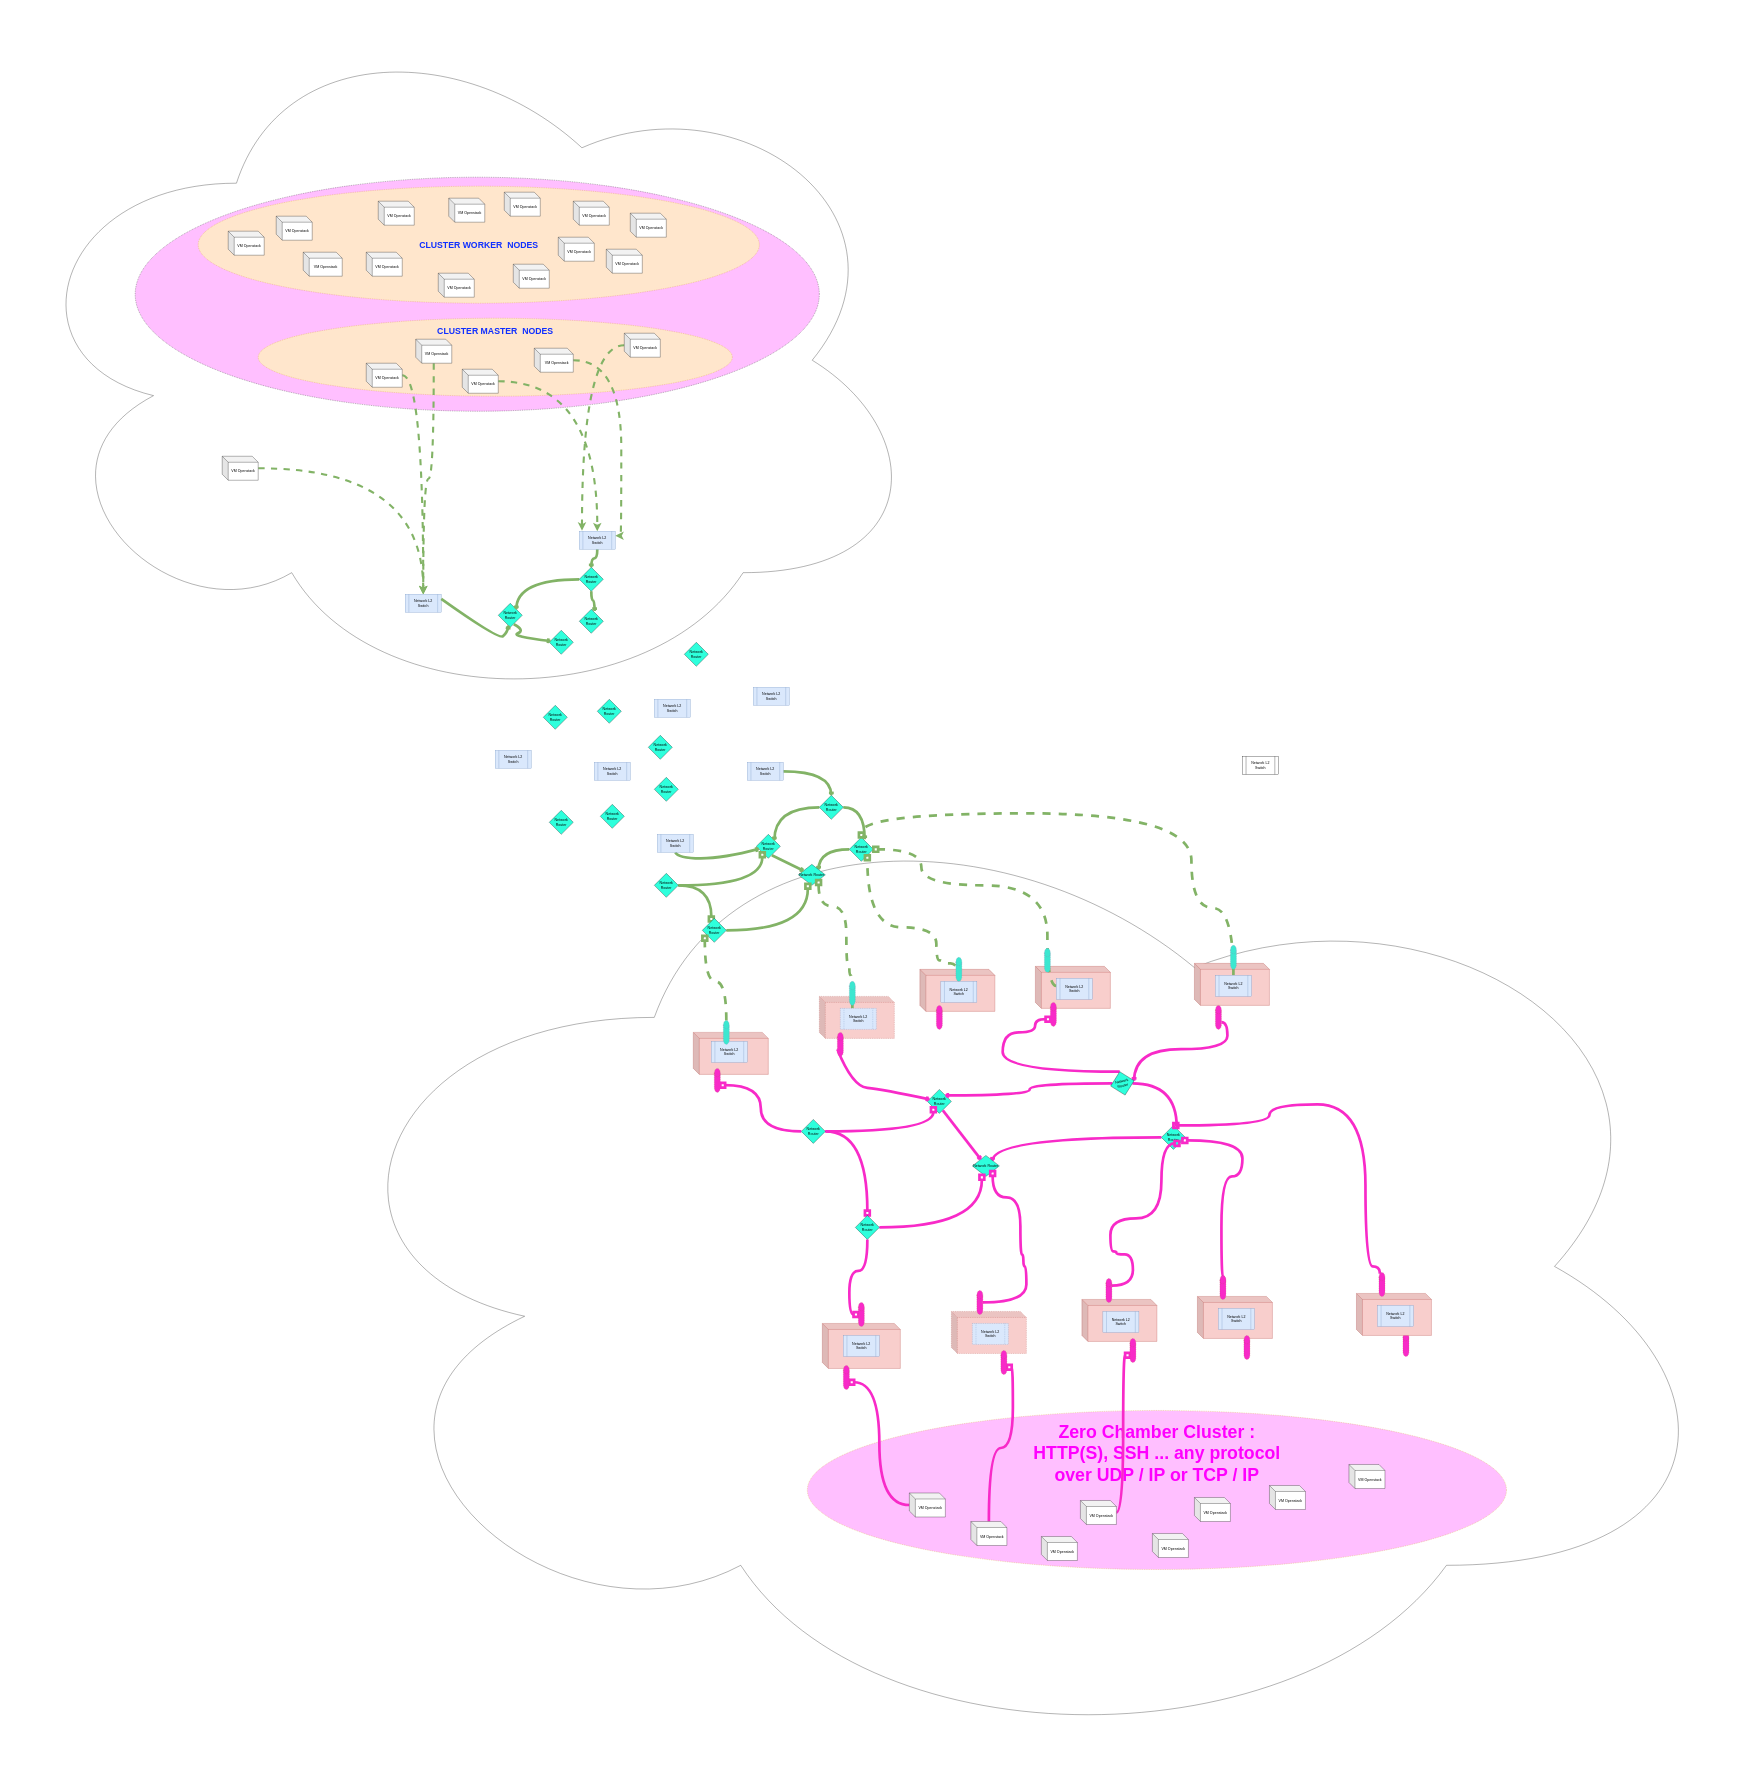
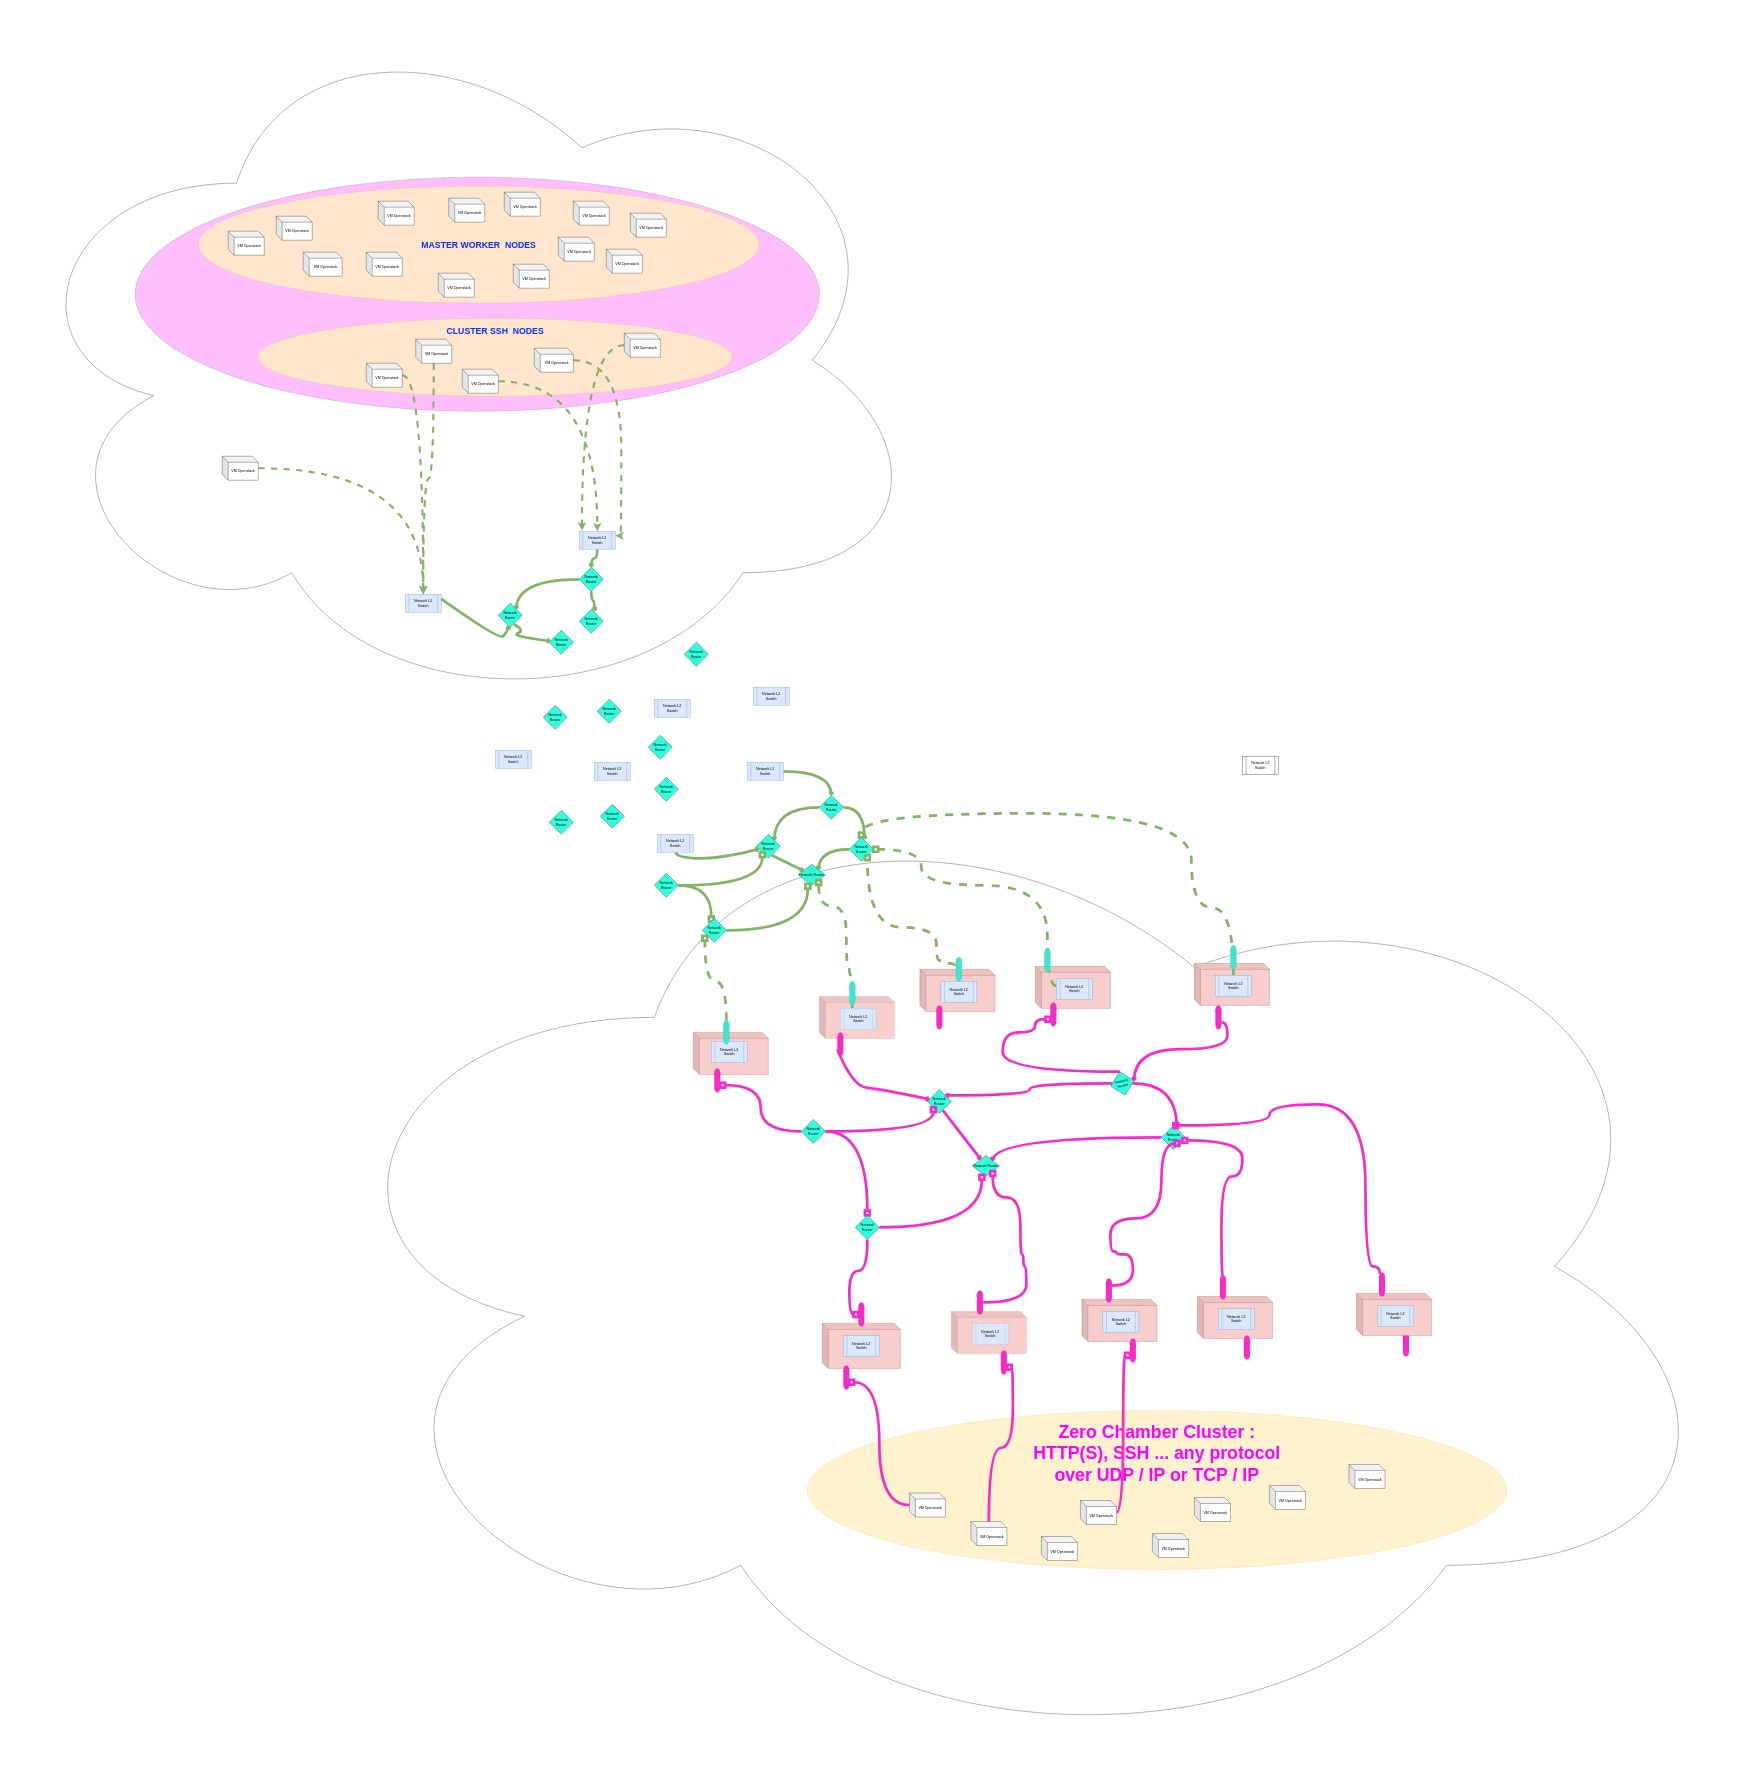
- <mxCell id="4" value="&lt;div&gt;&lt;font color=&quot;#0F2FFF&quot;&gt;&lt;b&gt;&lt;font style=&quot;font-size: 29px&quot;&gt;CLUSTER WORKER&amp;nbsp; NODES&lt;br&gt;&lt;/font&gt;&lt;/b&gt;&lt;/font&gt;&lt;/div&gt;" style="ellipse;whiteSpace=wrap;html=1;dashed=1;fillColor=#ffe6cc;strokeColor=#d79b00;" vertex="1" parent="1"><mxGeometry x="660" y="620" width="1870" height="390" as="geometry" /></mxCell>
+ <mxCell id="4" value="&lt;div&gt;&lt;font color=&quot;#0F2FFF&quot;&gt;&lt;b&gt;&lt;font style=&quot;font-size: 29px&quot;&gt;MASTER WORKER&amp;nbsp; NODES&lt;br&gt;&lt;/font&gt;&lt;/b&gt;&lt;/font&gt;&lt;/div&gt;" style="ellipse;whiteSpace=wrap;html=1;dashed=1;fillColor=#ffe6cc;strokeColor=#d79b00;" vertex="1" parent="1"><mxGeometry x="660" y="620" width="1870" height="390" as="geometry" /></mxCell>
- <mxCell id="5" value="&lt;div&gt;&lt;font color=&quot;#0F2FFF&quot;&gt;&lt;b&gt;&lt;font style=&quot;font-size: 29px&quot;&gt;CLUSTER MASTER&amp;nbsp; NODES&lt;br&gt;&lt;/font&gt;&lt;/b&gt;&lt;/font&gt;&lt;/div&gt;&lt;div&gt;&lt;font color=&quot;#0F2FFF&quot;&gt;&lt;b&gt;&lt;br&gt;&lt;/b&gt;&lt;/font&gt;&lt;/div&gt;&lt;div&gt;&lt;font color=&quot;#0F2FFF&quot;&gt;&lt;b&gt;&lt;br&gt;&lt;/b&gt;&lt;/font&gt;&lt;/div&gt;&lt;div&gt;&lt;font color=&quot;#0F2FFF&quot;&gt;&lt;b&gt;&lt;br&gt;&lt;/b&gt;&lt;/font&gt;&lt;/div&gt;&lt;div&gt;&lt;font color=&quot;#0F2FFF&quot;&gt;&lt;b&gt;&lt;br&gt;&lt;/b&gt;&lt;/font&gt;&lt;/div&gt;&lt;div&gt;&lt;font color=&quot;#0F2FFF&quot;&gt;&lt;b&gt;&lt;br&gt;&lt;/b&gt;&lt;/font&gt;&lt;/div&gt;&lt;div&gt;&lt;font color=&quot;#0F2FFF&quot;&gt;&lt;b&gt;&lt;br&gt;&lt;/b&gt;&lt;/font&gt;&lt;/div&gt;&lt;div&gt;&lt;font color=&quot;#0F2FFF&quot;&gt;&lt;b&gt;&lt;br&gt;&lt;/b&gt;&lt;/font&gt;&lt;/div&gt;&lt;div&gt;&lt;font color=&quot;#0F2FFF&quot;&gt;&lt;b&gt;&lt;br&gt;&lt;/b&gt;&lt;/font&gt;&lt;/div&gt;&lt;div&gt;&lt;font color=&quot;#0F2FFF&quot;&gt;&lt;b&gt;&lt;br&gt;&lt;/b&gt;&lt;/font&gt;&lt;/div&gt;&lt;div&gt;&lt;font color=&quot;#0F2FFF&quot;&gt;&lt;b&gt;&lt;br&gt;&lt;/b&gt;&lt;/font&gt;&lt;/div&gt;&lt;div&gt;&lt;font color=&quot;#0F2FFF&quot;&gt;&lt;b&gt;&lt;br&gt;&lt;/b&gt;&lt;/font&gt;&lt;/div&gt;&lt;font color=&quot;#0F2FFF&quot;&gt;&lt;b&gt;&lt;br&gt;&lt;/b&gt;&lt;/font&gt;" style="ellipse;whiteSpace=wrap;html=1;dashed=1;fillColor=#ffe6cc;strokeColor=#d79b00;" vertex="1" parent="1"><mxGeometry x="860" y="1060" width="1580" height="260" as="geometry" /></mxCell>
+ <mxCell id="5" value="&lt;div&gt;&lt;font color=&quot;#0F2FFF&quot;&gt;&lt;b&gt;&lt;font style=&quot;font-size: 29px&quot;&gt;CLUSTER SSH&amp;nbsp; NODES&lt;br&gt;&lt;/font&gt;&lt;/b&gt;&lt;/font&gt;&lt;/div&gt;&lt;div&gt;&lt;font color=&quot;#0F2FFF&quot;&gt;&lt;b&gt;&lt;br&gt;&lt;/b&gt;&lt;/font&gt;&lt;/div&gt;&lt;div&gt;&lt;font color=&quot;#0F2FFF&quot;&gt;&lt;b&gt;&lt;br&gt;&lt;/b&gt;&lt;/font&gt;&lt;/div&gt;&lt;div&gt;&lt;font color=&quot;#0F2FFF&quot;&gt;&lt;b&gt;&lt;br&gt;&lt;/b&gt;&lt;/font&gt;&lt;/div&gt;&lt;div&gt;&lt;font color=&quot;#0F2FFF&quot;&gt;&lt;b&gt;&lt;br&gt;&lt;/b&gt;&lt;/font&gt;&lt;/div&gt;&lt;div&gt;&lt;font color=&quot;#0F2FFF&quot;&gt;&lt;b&gt;&lt;br&gt;&lt;/b&gt;&lt;/font&gt;&lt;/div&gt;&lt;div&gt;&lt;font color=&quot;#0F2FFF&quot;&gt;&lt;b&gt;&lt;br&gt;&lt;/b&gt;&lt;/font&gt;&lt;/div&gt;&lt;div&gt;&lt;font color=&quot;#0F2FFF&quot;&gt;&lt;b&gt;&lt;br&gt;&lt;/b&gt;&lt;/font&gt;&lt;/div&gt;&lt;div&gt;&lt;font color=&quot;#0F2FFF&quot;&gt;&lt;b&gt;&lt;br&gt;&lt;/b&gt;&lt;/font&gt;&lt;/div&gt;&lt;div&gt;&lt;font color=&quot;#0F2FFF&quot;&gt;&lt;b&gt;&lt;br&gt;&lt;/b&gt;&lt;/font&gt;&lt;/div&gt;&lt;div&gt;&lt;font color=&quot;#0F2FFF&quot;&gt;&lt;b&gt;&lt;br&gt;&lt;/b&gt;&lt;/font&gt;&lt;/div&gt;&lt;div&gt;&lt;font color=&quot;#0F2FFF&quot;&gt;&lt;b&gt;&lt;br&gt;&lt;/b&gt;&lt;/font&gt;&lt;/div&gt;&lt;font color=&quot;#0F2FFF&quot;&gt;&lt;b&gt;&lt;br&gt;&lt;/b&gt;&lt;/font&gt;" style="ellipse;whiteSpace=wrap;html=1;dashed=1;fillColor=#ffe6cc;strokeColor=#d79b00;" vertex="1" parent="1"><mxGeometry x="860" y="1060" width="1580" height="260" as="geometry" /></mxCell>
- <mxCell id="7" value="&lt;h1 style=&quot;font-size: 59px&quot;&gt;&lt;font style=&quot;font-size: 59px&quot; color=&quot;#FF00FF&quot;&gt;&lt;font style=&quot;font-size: 59px&quot;&gt;Zero Chamber Cluster : &lt;br&gt;HTTP(S), SSH ... any protocol &lt;br&gt;over UDP / IP or TCP / IP&lt;br&gt;&lt;/font&gt;&lt;/font&gt;&lt;/h1&gt;&lt;div&gt;&lt;font color=&quot;#FF00FF&quot;&gt;&lt;br&gt;&lt;/font&gt;&lt;/div&gt;&lt;div&gt;&lt;font color=&quot;#FF00FF&quot;&gt;&lt;br&gt;&lt;/font&gt;&lt;/div&gt;&lt;div&gt;&lt;font color=&quot;#FF00FF&quot;&gt;&lt;br&gt;&lt;/font&gt;&lt;/div&gt;&lt;div&gt;&lt;font color=&quot;#FF00FF&quot;&gt;&lt;br&gt;&lt;/font&gt;&lt;/div&gt;&lt;div&gt;&lt;font color=&quot;#FF00FF&quot;&gt;&lt;br&gt;&lt;/font&gt;&lt;/div&gt;&lt;div&gt;&lt;font color=&quot;#FF00FF&quot;&gt;&lt;br&gt;&lt;/font&gt;&lt;/div&gt;&lt;div&gt;&lt;font color=&quot;#FF00FF&quot;&gt;&lt;br&gt;&lt;/font&gt;&lt;/div&gt;&lt;div&gt;&lt;font color=&quot;#FF00FF&quot;&gt;&lt;br&gt;&lt;/font&gt;&lt;/div&gt;&lt;div&gt;&lt;font color=&quot;#FF00FF&quot;&gt;&lt;br&gt;&lt;/font&gt;&lt;/div&gt;&lt;div&gt;&lt;font color=&quot;#FF00FF&quot;&gt;&lt;br&gt;&lt;/font&gt;&lt;/div&gt;&lt;div&gt;&lt;font color=&quot;#FF00FF&quot;&gt;&lt;br&gt;&lt;/font&gt;&lt;/div&gt;&lt;div&gt;&lt;font color=&quot;#FF00FF&quot;&gt;&lt;br&gt;&lt;/font&gt;&lt;/div&gt;&lt;div&gt;&lt;font color=&quot;#FF00FF&quot;&gt;&lt;br&gt;&lt;/font&gt;&lt;/div&gt;&lt;div&gt;&lt;font color=&quot;#FF00FF&quot;&gt;&lt;br&gt;&lt;/font&gt;&lt;/div&gt;&lt;div&gt;&lt;font color=&quot;#FF00FF&quot;&gt;&lt;br&gt;&lt;/font&gt;&lt;/div&gt;&lt;div&gt;&lt;font color=&quot;#FF00FF&quot;&gt;&lt;br&gt;&lt;/font&gt;&lt;/div&gt;&lt;div&gt;&lt;font color=&quot;#FF00FF&quot;&gt;&lt;br&gt;&lt;/font&gt;&lt;/div&gt;" style="ellipse;whiteSpace=wrap;html=1;dashed=1;fillColor=#FFBFFF;strokeColor=#d79b00;" vertex="1" parent="1"><mxGeometry x="2690" y="4700" width="2330" height="530" as="geometry" /></mxCell>
+ <mxCell id="7" value="&lt;h1 style=&quot;font-size: 59px&quot;&gt;&lt;font style=&quot;font-size: 59px&quot; color=&quot;#FF00FF&quot;&gt;&lt;font style=&quot;font-size: 59px&quot;&gt;Zero Chamber Cluster : &lt;br&gt;HTTP(S), SSH ... any protocol &lt;br&gt;over UDP / IP or TCP / IP&lt;br&gt;&lt;/font&gt;&lt;/font&gt;&lt;/h1&gt;&lt;div&gt;&lt;font color=&quot;#FF00FF&quot;&gt;&lt;br&gt;&lt;/font&gt;&lt;/div&gt;&lt;div&gt;&lt;font color=&quot;#FF00FF&quot;&gt;&lt;br&gt;&lt;/font&gt;&lt;/div&gt;&lt;div&gt;&lt;font color=&quot;#FF00FF&quot;&gt;&lt;br&gt;&lt;/font&gt;&lt;/div&gt;&lt;div&gt;&lt;font color=&quot;#FF00FF&quot;&gt;&lt;br&gt;&lt;/font&gt;&lt;/div&gt;&lt;div&gt;&lt;font color=&quot;#FF00FF&quot;&gt;&lt;br&gt;&lt;/font&gt;&lt;/div&gt;&lt;div&gt;&lt;font color=&quot;#FF00FF&quot;&gt;&lt;br&gt;&lt;/font&gt;&lt;/div&gt;&lt;div&gt;&lt;font color=&quot;#FF00FF&quot;&gt;&lt;br&gt;&lt;/font&gt;&lt;/div&gt;&lt;div&gt;&lt;font color=&quot;#FF00FF&quot;&gt;&lt;br&gt;&lt;/font&gt;&lt;/div&gt;&lt;div&gt;&lt;font color=&quot;#FF00FF&quot;&gt;&lt;br&gt;&lt;/font&gt;&lt;/div&gt;&lt;div&gt;&lt;font color=&quot;#FF00FF&quot;&gt;&lt;br&gt;&lt;/font&gt;&lt;/div&gt;&lt;div&gt;&lt;font color=&quot;#FF00FF&quot;&gt;&lt;br&gt;&lt;/font&gt;&lt;/div&gt;&lt;div&gt;&lt;font color=&quot;#FF00FF&quot;&gt;&lt;br&gt;&lt;/font&gt;&lt;/div&gt;&lt;div&gt;&lt;font color=&quot;#FF00FF&quot;&gt;&lt;br&gt;&lt;/font&gt;&lt;/div&gt;&lt;div&gt;&lt;font color=&quot;#FF00FF&quot;&gt;&lt;br&gt;&lt;/font&gt;&lt;/div&gt;&lt;div&gt;&lt;font color=&quot;#FF00FF&quot;&gt;&lt;br&gt;&lt;/font&gt;&lt;/div&gt;&lt;div&gt;&lt;font color=&quot;#FF00FF&quot;&gt;&lt;br&gt;&lt;/font&gt;&lt;/div&gt;&lt;div&gt;&lt;font color=&quot;#FF00FF&quot;&gt;&lt;br&gt;&lt;/font&gt;&lt;/div&gt;" style="ellipse;whiteSpace=wrap;html=1;dashed=1;fillColor=#fff2cc;strokeColor=#d79b00;" vertex="1" parent="1"><mxGeometry x="2690" y="4700" width="2330" height="530" as="geometry" /></mxCell>
